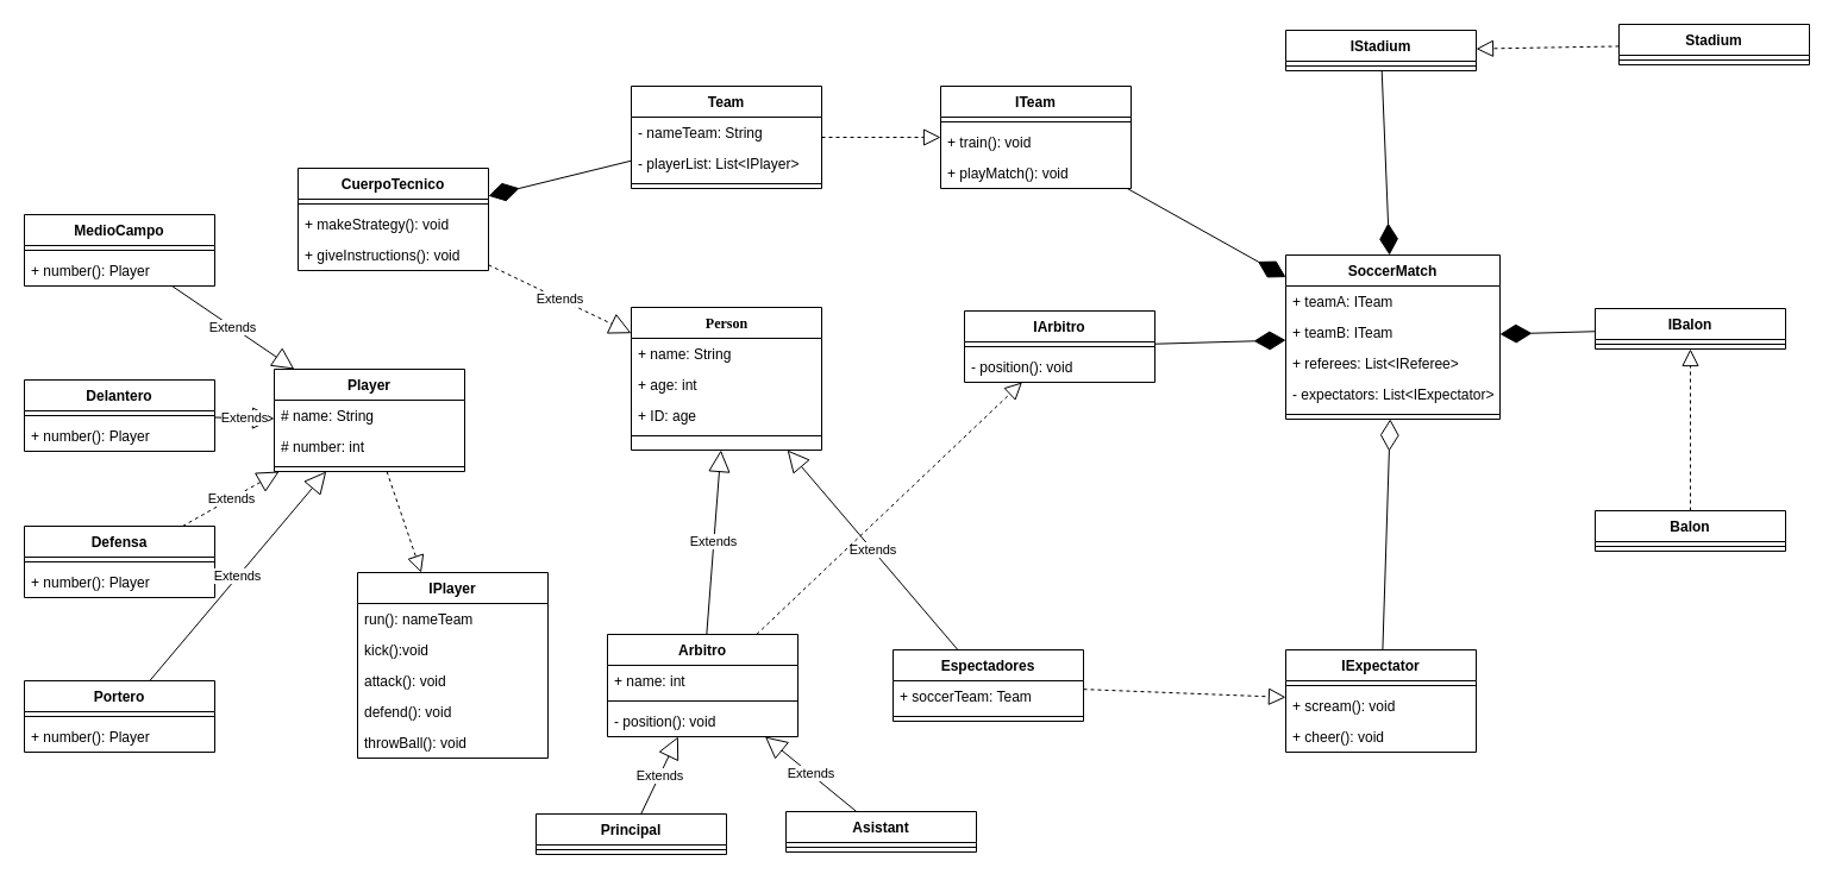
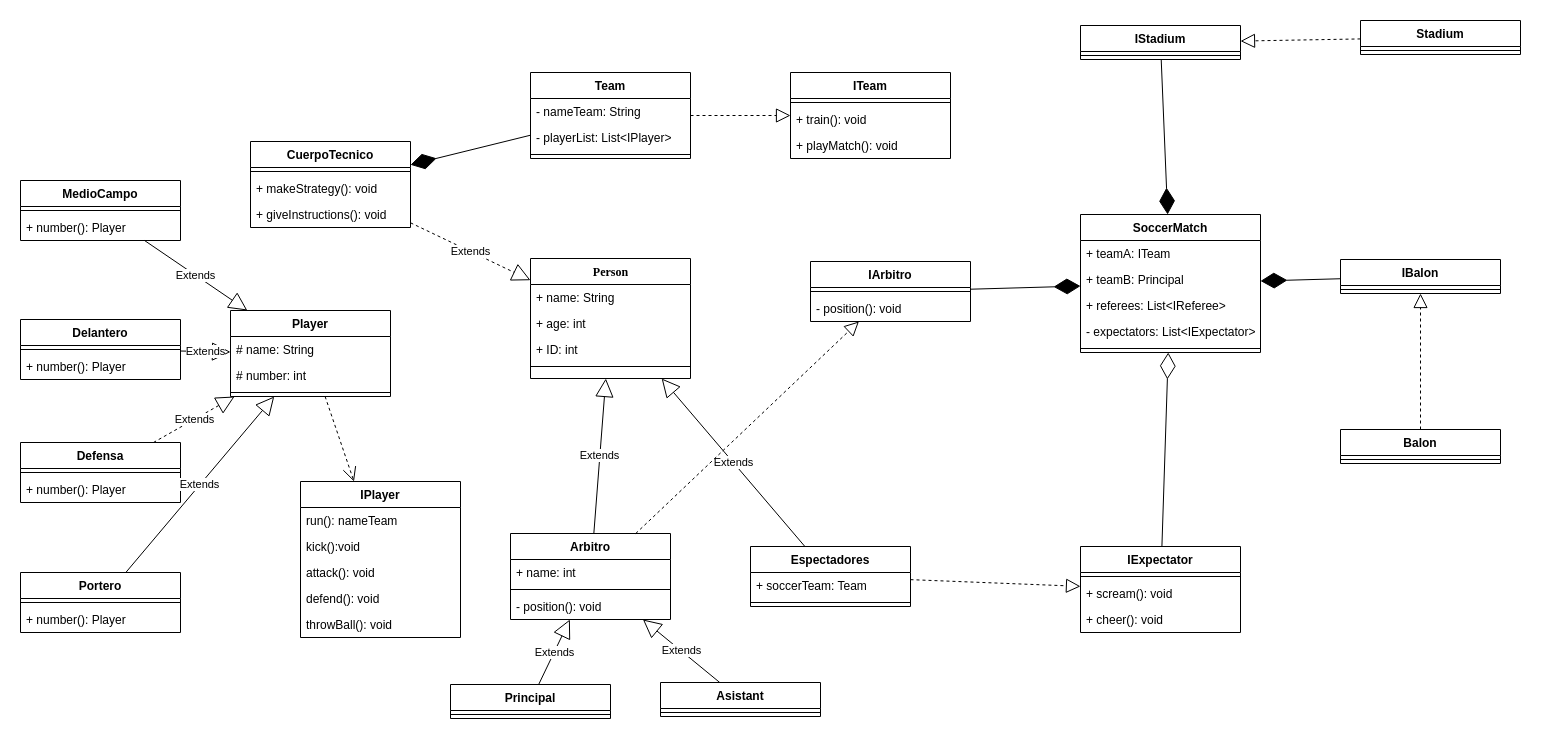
- <mxCell id="37" value="" style="endArrow=diamondThin;endFill=1;endSize=24;html=1;" edge="1" parent="1" source="67" target="26"><mxGeometry width="160" relative="1" as="geometry"><mxPoint x="950" y="128" as="sourcePoint" /><mxPoint x="830" y="304.5" as="targetPoint" /></mxGeometry></mxCell>
- <mxCell id="28" value="+ teamB: ITeam" style="text;strokeColor=none;fillColor=none;align=left;verticalAlign=top;spacingLeft=4;spacingRight=4;overflow=hidden;rotatable=0;points=[[0,0.5],[1,0.5]];portConstraint=eastwest;" vertex="1" parent="26"><mxGeometry y="52" width="180" height="26" as="geometry" /></mxCell>
+ <mxCell id="28" value="+ teamB: Principal" style="text;strokeColor=none;fillColor=none;align=left;verticalAlign=top;spacingLeft=4;spacingRight=4;overflow=hidden;rotatable=0;points=[[0,0.5],[1,0.5]];portConstraint=eastwest;" vertex="1" parent="26"><mxGeometry y="52" width="180" height="26" as="geometry" /></mxCell>
- <mxCell id="5" value="+ ID: age" style="text;html=1;strokeColor=none;fillColor=none;align=left;verticalAlign=top;spacingLeft=4;spacingRight=4;whiteSpace=wrap;overflow=hidden;rotatable=0;points=[[0,0.5],[1,0.5]];portConstraint=eastwest;" parent="2" vertex="1"><mxGeometry y="78" width="160" height="26" as="geometry" /></mxCell>
+ <mxCell id="5" value="+ ID: int" style="text;html=1;strokeColor=none;fillColor=none;align=left;verticalAlign=top;spacingLeft=4;spacingRight=4;whiteSpace=wrap;overflow=hidden;rotatable=0;points=[[0,0.5],[1,0.5]];portConstraint=eastwest;" parent="2" vertex="1"><mxGeometry y="78" width="160" height="26" as="geometry" /></mxCell>
- <mxCell id="93" value="" style="endArrow=block;dashed=1;endFill=0;endSize=12;html=1;" edge="1" parent="1" source="7" target="87"><mxGeometry width="160" relative="1" as="geometry"><mxPoint x="310" y="618" as="sourcePoint" /><mxPoint x="470" y="618" as="targetPoint" /></mxGeometry></mxCell>
+ <mxCell id="93" value="" style="endArrow=open;dashed=1;endFill=0;endSize=12;html=1;" edge="1" parent="1" source="7" target="87"><mxGeometry width="160" relative="1" as="geometry"><mxPoint x="310" y="618" as="sourcePoint" /><mxPoint x="470" y="618" as="targetPoint" /></mxGeometry></mxCell>
